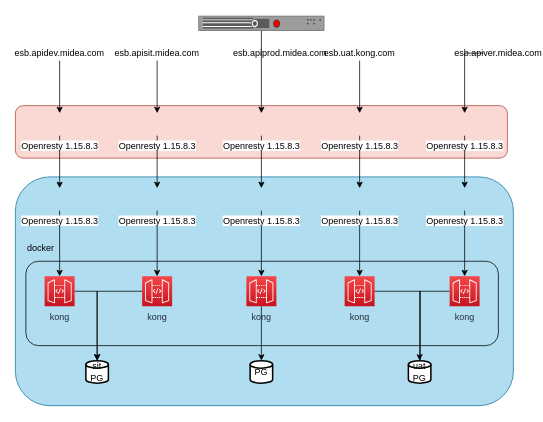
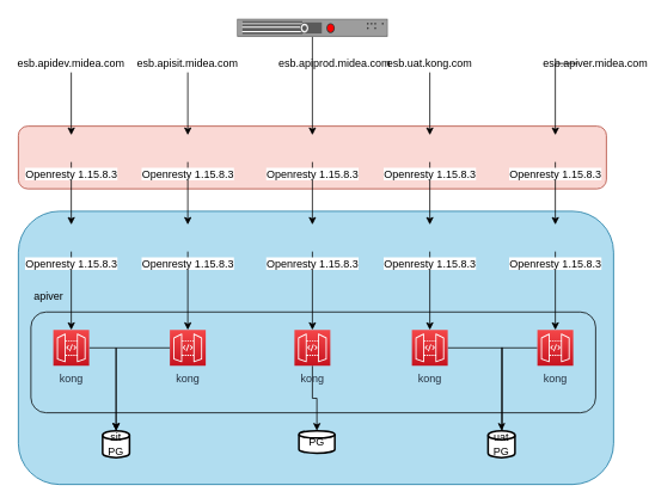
- <mxCell id="40" value="docker" style="text;html=1;strokeColor=none;fillColor=none;align=center;verticalAlign=middle;whiteSpace=wrap;rounded=0;" vertex="1" parent="1"><mxGeometry x="34" y="320" width="40" height="20" as="geometry" /></mxCell>
+ <mxCell id="40" value="apiver" style="text;html=1;strokeColor=none;fillColor=none;align=center;verticalAlign=middle;whiteSpace=wrap;rounded=0;" vertex="1" parent="1"><mxGeometry x="34" y="320" width="40" height="20" as="geometry" /></mxCell>
- <mxCell id="12" value="PG" style="strokeWidth=2;html=1;shape=mxgraph.flowchart.database;whiteSpace=wrap;" vertex="1" parent="1"><mxGeometry x="333" y="480" width="30" height="30" as="geometry" /></mxCell>
+ <mxCell id="12" value="PG" style="strokeWidth=2;html=1;shape=mxgraph.flowchart.database;whiteSpace=wrap;" vertex="1" parent="1"><mxGeometry x="333" y="480" width="40" height="25" as="geometry" /></mxCell>
